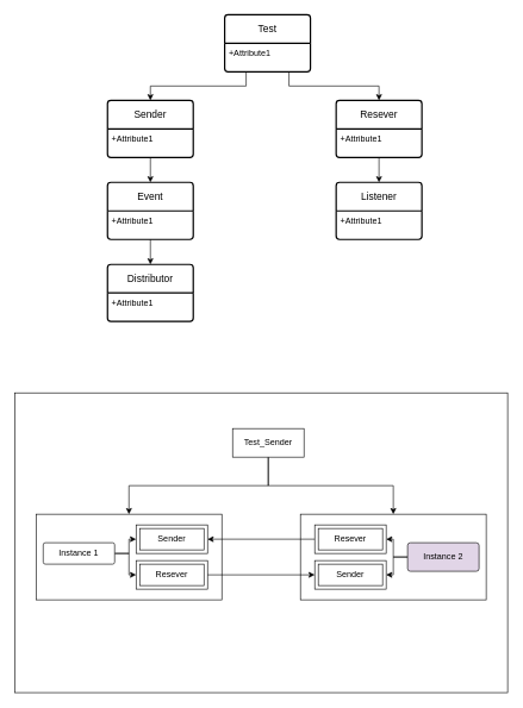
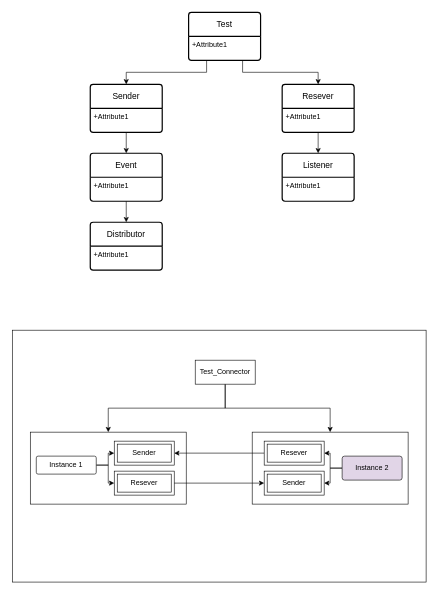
- <mxCell id="30" value="Test_Sender" style="whiteSpace=wrap;html=1;align=center;" vertex="1" parent="1"><mxGeometry x="325" y="600" width="100" height="40" as="geometry" /></mxCell>
+ <mxCell id="30" value="Test_Connector" style="whiteSpace=wrap;html=1;align=center;" vertex="1" parent="1"><mxGeometry x="325" y="600" width="100" height="40" as="geometry" /></mxCell>
